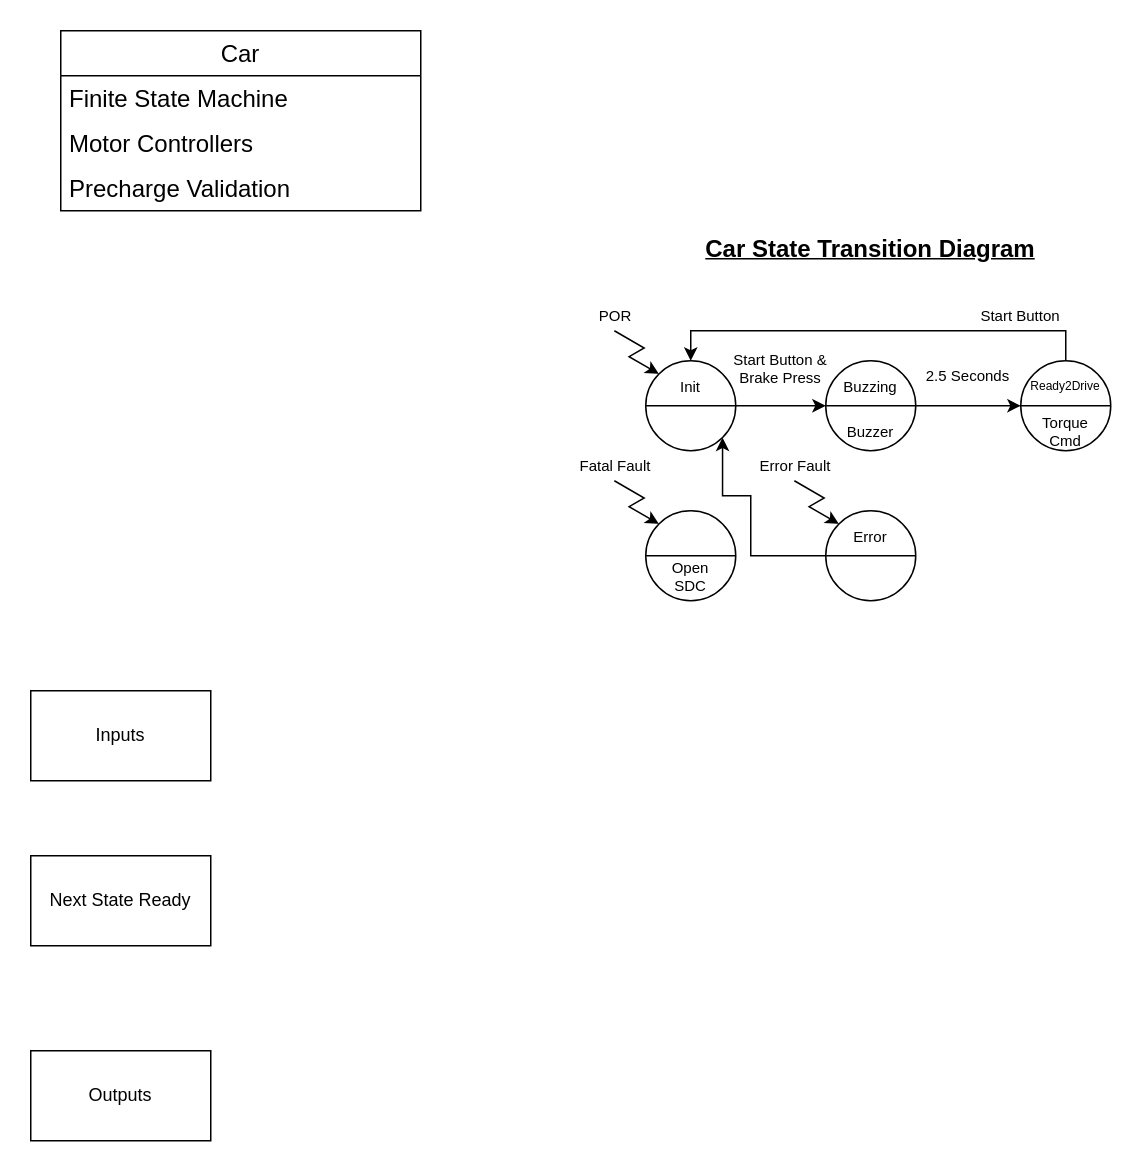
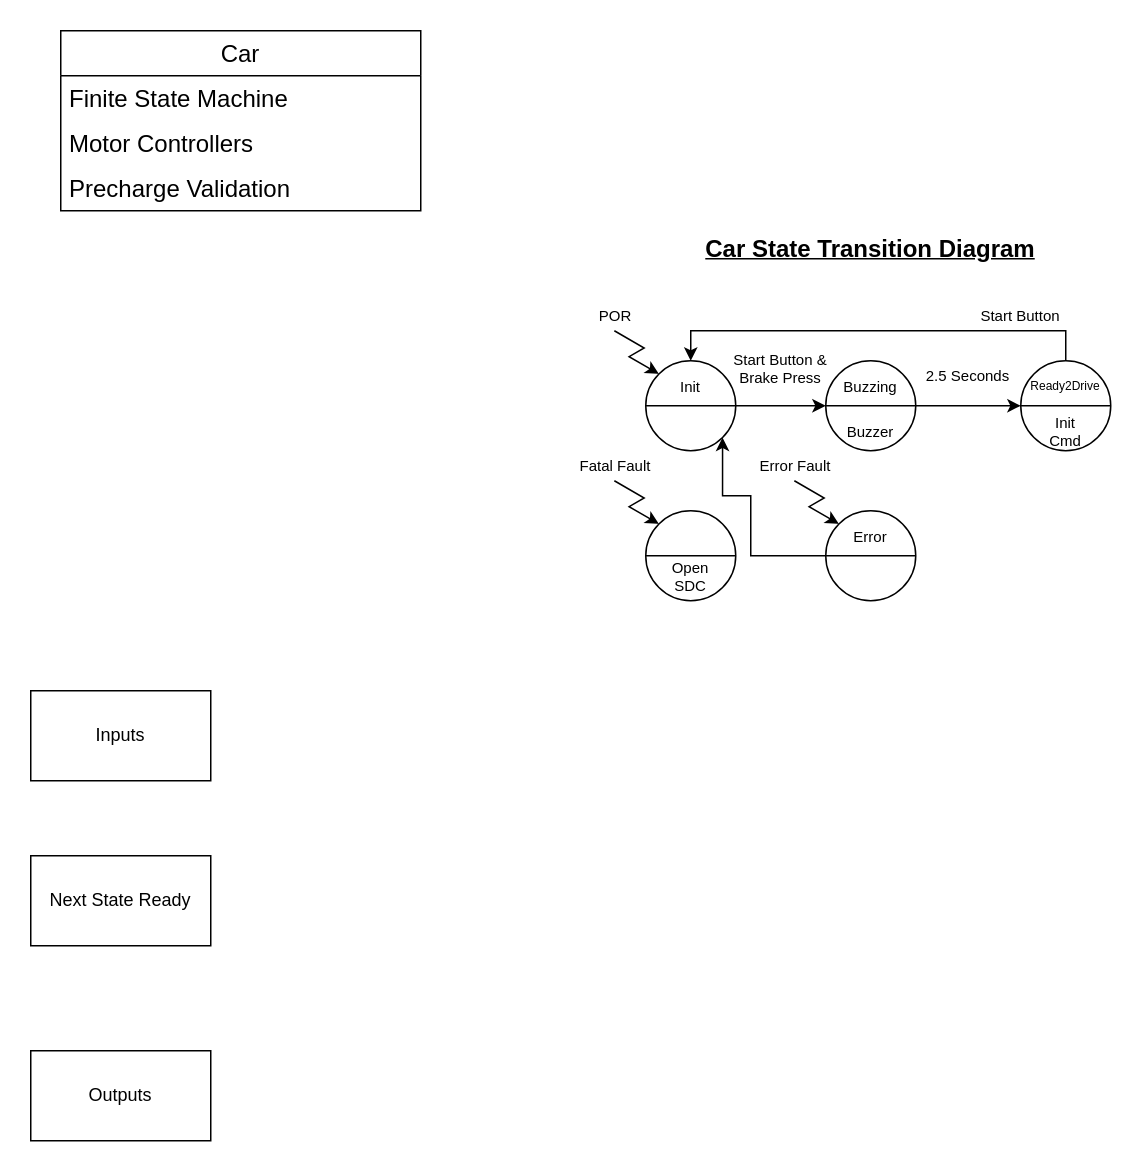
- <mxCell id="24" value="Torque&lt;br&gt;Cmd" style="text;html=1;strokeColor=none;fillColor=none;align=center;verticalAlign=middle;whiteSpace=wrap;rounded=0;fontSize=10;" vertex="1" parent="20"><mxGeometry y="40" width="60" height="13" as="geometry" /></mxCell>
+ <mxCell id="24" value="Init&lt;br&gt;Cmd" style="text;html=1;strokeColor=none;fillColor=none;align=center;verticalAlign=middle;whiteSpace=wrap;rounded=0;fontSize=10;" vertex="1" parent="20"><mxGeometry y="40" width="60" height="13" as="geometry" /></mxCell>
